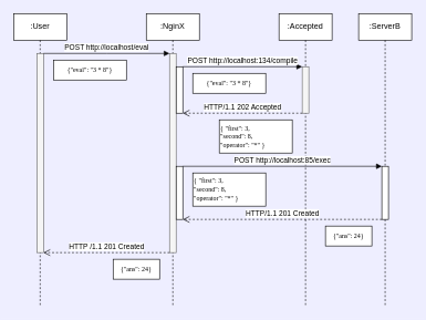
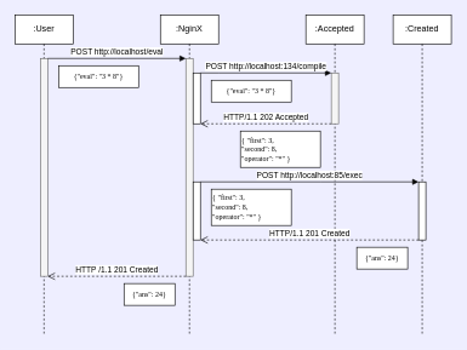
- <mxCell id="10" value=":ServerB" style="shape=umlLifeline;perimeter=lifelinePerimeter;whiteSpace=wrap;html=1;container=1;dropTarget=0;collapsible=0;recursiveResize=0;outlineConnect=0;portConstraint=eastwest;newEdgeStyle={&quot;edgeStyle&quot;:&quot;elbowEdgeStyle&quot;,&quot;elbow&quot;:&quot;vertical&quot;,&quot;curved&quot;:0,&quot;rounded&quot;:0};" vertex="1" parent="1"><mxGeometry x="540" y="20" width="80" height="440" as="geometry" /></mxCell>
+ <mxCell id="10" value=":Created" style="shape=umlLifeline;perimeter=lifelinePerimeter;whiteSpace=wrap;html=1;container=1;dropTarget=0;collapsible=0;recursiveResize=0;outlineConnect=0;portConstraint=eastwest;newEdgeStyle={&quot;edgeStyle&quot;:&quot;elbowEdgeStyle&quot;,&quot;elbow&quot;:&quot;vertical&quot;,&quot;curved&quot;:0,&quot;rounded&quot;:0};" vertex="1" parent="1"><mxGeometry x="540" y="20" width="80" height="440" as="geometry" /></mxCell>
